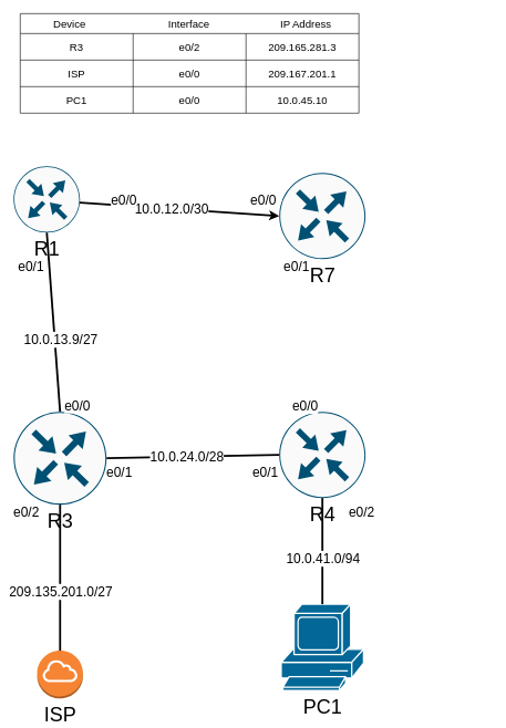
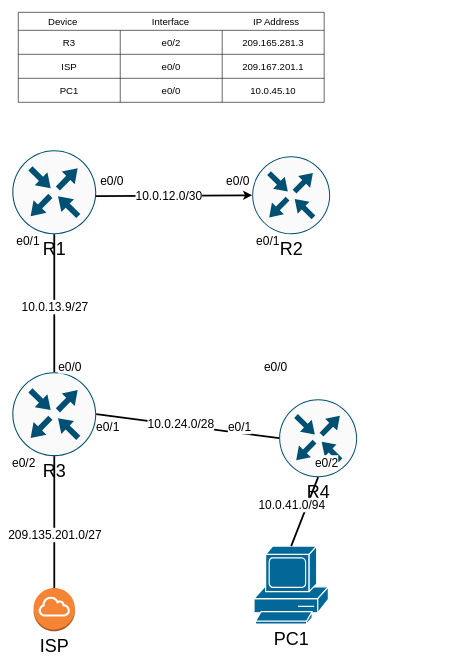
- <mxCell id="15" value="&lt;font style=&quot;font-size: 30px;&quot;&gt;R1&lt;/font&gt;" style="sketch=0;points=[[0.5,0,0],[1,0.5,0],[0.5,1,0],[0,0.5,0],[0.145,0.145,0],[0.856,0.145,0],[0.855,0.856,0],[0.145,0.855,0]];verticalLabelPosition=bottom;html=1;verticalAlign=top;aspect=fixed;align=center;pointerEvents=1;shape=mxgraph.cisco19.rect;prIcon=router;fillColor=#FAFAFA;strokeColor=#005073;" vertex="1" parent="1"><mxGeometry x="20" y="250" width="100" height="100" as="geometry" /></mxCell>
+ <mxCell id="15" value="&lt;font style=&quot;font-size: 30px;&quot;&gt;R1&lt;/font&gt;" style="sketch=0;points=[[0.5,0,0],[1,0.5,0],[0.5,1,0],[0,0.5,0],[0.145,0.145,0],[0.856,0.145,0],[0.855,0.856,0],[0.145,0.855,0]];verticalLabelPosition=bottom;html=1;verticalAlign=top;aspect=fixed;align=center;pointerEvents=1;shape=mxgraph.cisco19.rect;prIcon=router;fillColor=#FAFAFA;strokeColor=#005073;" vertex="1" parent="1"><mxGeometry x="20" y="250" width="140" height="140" as="geometry" /></mxCell>
- <mxCell id="18" value="&lt;span style=&quot;font-size: 30px;&quot;&gt;R7&lt;/span&gt;" style="sketch=0;points=[[0.5,0,0],[1,0.5,0],[0.5,1,0],[0,0.5,0],[0.145,0.145,0],[0.856,0.145,0],[0.855,0.856,0],[0.145,0.855,0]];verticalLabelPosition=bottom;html=1;verticalAlign=top;aspect=fixed;align=center;pointerEvents=1;shape=mxgraph.cisco19.rect;prIcon=router;fillColor=#FAFAFA;strokeColor=#005073;" vertex="1" parent="1"><mxGeometry x="420" y="260" width="130" height="130" as="geometry" /></mxCell>
+ <mxCell id="18" value="&lt;span style=&quot;font-size: 30px;&quot;&gt;R2&lt;/span&gt;" style="sketch=0;points=[[0.5,0,0],[1,0.5,0],[0.5,1,0],[0,0.5,0],[0.145,0.145,0],[0.856,0.145,0],[0.855,0.856,0],[0.145,0.855,0]];verticalLabelPosition=bottom;html=1;verticalAlign=top;aspect=fixed;align=center;pointerEvents=1;shape=mxgraph.cisco19.rect;prIcon=router;fillColor=#FAFAFA;strokeColor=#005073;" vertex="1" parent="1"><mxGeometry x="420" y="260" width="130" height="130" as="geometry" /></mxCell>
- <mxCell id="20" value="&lt;span style=&quot;font-size: 30px;&quot;&gt;R4&lt;/span&gt;" style="sketch=0;points=[[0.5,0,0],[1,0.5,0],[0.5,1,0],[0,0.5,0],[0.145,0.145,0],[0.856,0.145,0],[0.855,0.856,0],[0.145,0.855,0]];verticalLabelPosition=bottom;html=1;verticalAlign=top;aspect=fixed;align=center;pointerEvents=1;shape=mxgraph.cisco19.rect;prIcon=router;fillColor=#FAFAFA;strokeColor=#005073;" vertex="1" parent="1"><mxGeometry x="420" y="620" width="130" height="130" as="geometry" /></mxCell>
+ <mxCell id="20" value="&lt;span style=&quot;font-size: 30px;&quot;&gt;R4&lt;/span&gt;" style="sketch=0;points=[[0.5,0,0],[1,0.5,0],[0.5,1,0],[0,0.5,0],[0.145,0.145,0],[0.856,0.145,0],[0.855,0.856,0],[0.145,0.855,0]];verticalLabelPosition=bottom;html=1;verticalAlign=top;aspect=fixed;align=center;pointerEvents=1;shape=mxgraph.cisco19.rect;prIcon=router;fillColor=#FAFAFA;strokeColor=#005073;" vertex="1" parent="1"><mxGeometry x="465" y="665" width="130" height="130" as="geometry" /></mxCell>
